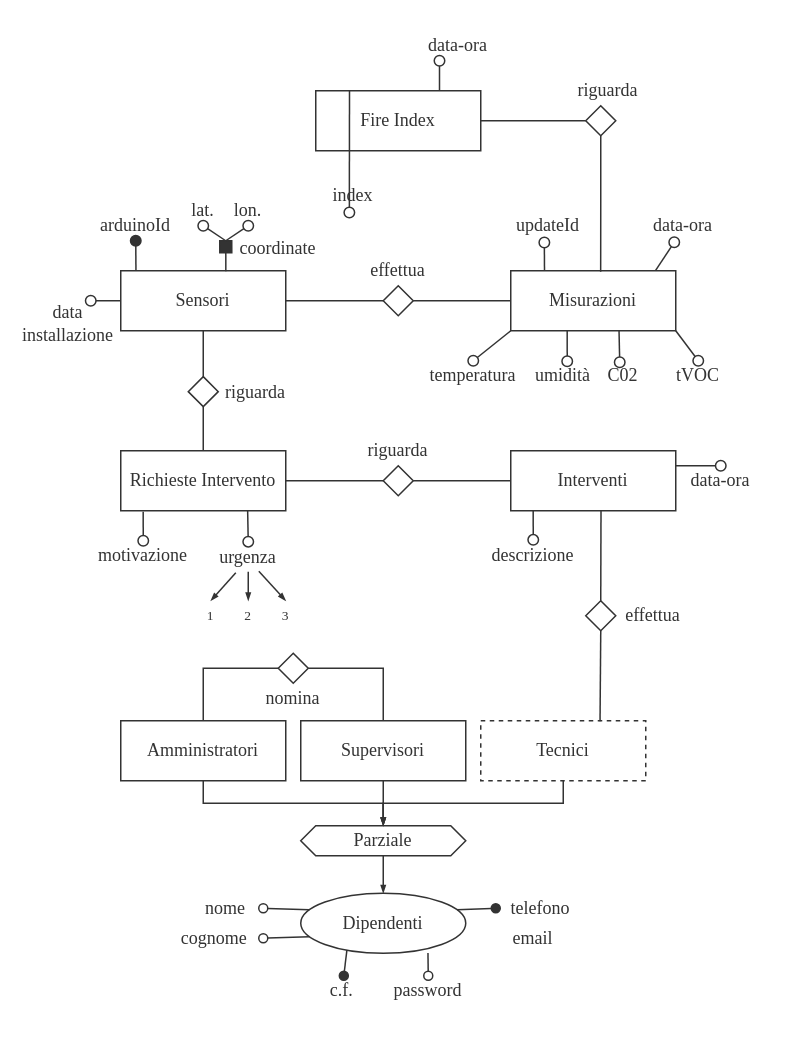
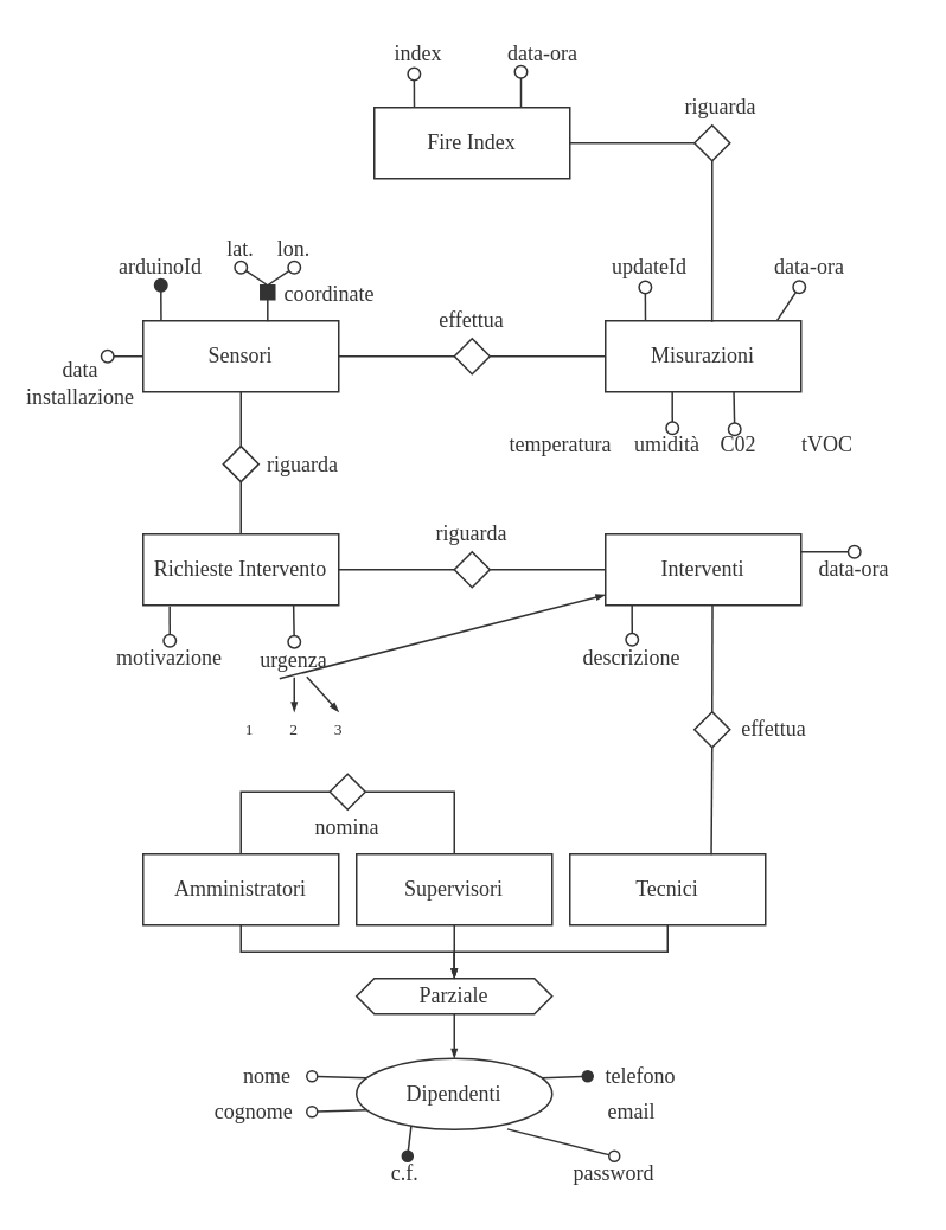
- <mxCell id="48" value="index" style="text;html=1;fillColor=none;align=center;verticalAlign=middle;whiteSpace=wrap;rounded=0;fontFamily=Nunito;fontSource=https%3A%2F%2Ffonts.googleapis.com%2Fcss%3Ffamily%3DNunito;fontColor=#333333;" vertex="1" parent="1"><mxGeometry x="210" y="120" width="50" height="20" as="geometry" /></mxCell>
+ <mxCell id="48" value="index" style="text;html=1;fillColor=none;align=center;verticalAlign=middle;whiteSpace=wrap;rounded=0;fontFamily=Nunito;fontSource=https%3A%2F%2Ffonts.googleapis.com%2Fcss%3Ffamily%3DNunito;fontColor=#333333;" vertex="1" parent="1"><mxGeometry x="210" y="20" width="50" height="20" as="geometry" /></mxCell>
- <mxCell id="16" style="edgeStyle=none;rounded=0;orthogonalLoop=1;jettySize=auto;html=1;exitX=0;exitY=1;exitDx=0;exitDy=0;entryX=0.5;entryY=0;entryDx=0;entryDy=0;endArrow=oval;endFill=0;endSize=7;strokeColor=#333333;fontFamily=Nunito;fontSource=https%3A%2F%2Ffonts.googleapis.com%2Fcss%3Ffamily%3DNunito;fontColor=#333333;" edge="1" parent="1" source="20" target="22"><mxGeometry relative="1" as="geometry" /></mxCell>
- <mxCell id="17" style="edgeStyle=none;rounded=0;orthogonalLoop=1;jettySize=auto;html=1;exitX=1;exitY=1;exitDx=0;exitDy=0;entryX=0.5;entryY=0;entryDx=0;entryDy=0;endArrow=oval;endFill=0;endSize=7;strokeColor=#333333;fontFamily=Nunito;fontSource=https%3A%2F%2Ffonts.googleapis.com%2Fcss%3Ffamily%3DNunito;fontColor=#333333;" edge="1" parent="1" source="20" target="25"><mxGeometry relative="1" as="geometry" /></mxCell>
- <mxCell id="38" value="" style="endArrow=blockThin;html=1;strokeColor=#333333;fontFamily=Nunito;fontSource=https%3A%2F%2Ffonts.googleapis.com%2Fcss%3Ffamily%3DNunito;fontColor=#333333;exitX=0.334;exitY=1.038;exitDx=0;exitDy=0;exitPerimeter=0;endFill=1;entryX=0.5;entryY=0;entryDx=0;entryDy=0;endSize=3;" edge="1" parent="1" source="37" target="39"><mxGeometry width="50" height="50" relative="1" as="geometry"><mxPoint x="220" y="320" as="sourcePoint" /><mxPoint x="140" y="400" as="targetPoint" /></mxGeometry></mxCell>
+ <mxCell id="38" value="" style="endArrow=blockThin;html=1;strokeColor=#333333;fontFamily=Nunito;fontSource=https%3A%2F%2Ffonts.googleapis.com%2Fcss%3Ffamily%3DNunito;fontColor=#333333;exitX=0.334;exitY=1.038;exitDx=0;exitDy=0;exitPerimeter=0;endFill=1;endSize=3;" edge="1" parent="1" source="37" target="33"><mxGeometry width="50" height="50" relative="1" as="geometry"><mxPoint x="220" y="320" as="sourcePoint" /><mxPoint x="140" y="400" as="targetPoint" /></mxGeometry></mxCell>
- <mxCell id="64" value="Tecnici" style="whiteSpace=wrap;html=1;fillColor=none;fontFamily=Nunito;fontSource=https%3A%2F%2Ffonts.googleapis.com%2Fcss%3Ffamily%3DNunito;fontColor=#333333;strokeColor=#333333;dashed=1;" vertex="1" parent="1"><mxGeometry x="320" y="480" width="110" height="40" as="geometry" /></mxCell>
+ <mxCell id="64" value="Tecnici" style="whiteSpace=wrap;html=1;fillColor=none;fontFamily=Nunito;fontSource=https%3A%2F%2Ffonts.googleapis.com%2Fcss%3Ffamily%3DNunito;fontColor=#333333;strokeColor=#333333;" vertex="1" parent="1"><mxGeometry x="320" y="480" width="110" height="40" as="geometry" /></mxCell>
- <mxCell id="90" value="password" style="text;html=1;fillColor=none;align=center;verticalAlign=middle;whiteSpace=wrap;rounded=0;fontFamily=Nunito;fontSource=https%3A%2F%2Ffonts.googleapis.com%2Fcss%3Ffamily%3DNunito;fontColor=#333333;" vertex="1" parent="1"><mxGeometry x="260" y="650" width="50" height="20" as="geometry" /></mxCell>
+ <mxCell id="90" value="password" style="text;html=1;fillColor=none;align=center;verticalAlign=middle;whiteSpace=wrap;rounded=0;fontFamily=Nunito;fontSource=https%3A%2F%2Ffonts.googleapis.com%2Fcss%3Ffamily%3DNunito;fontColor=#333333;" vertex="1" parent="1"><mxGeometry x="320" y="650" width="50" height="20" as="geometry" /></mxCell>
